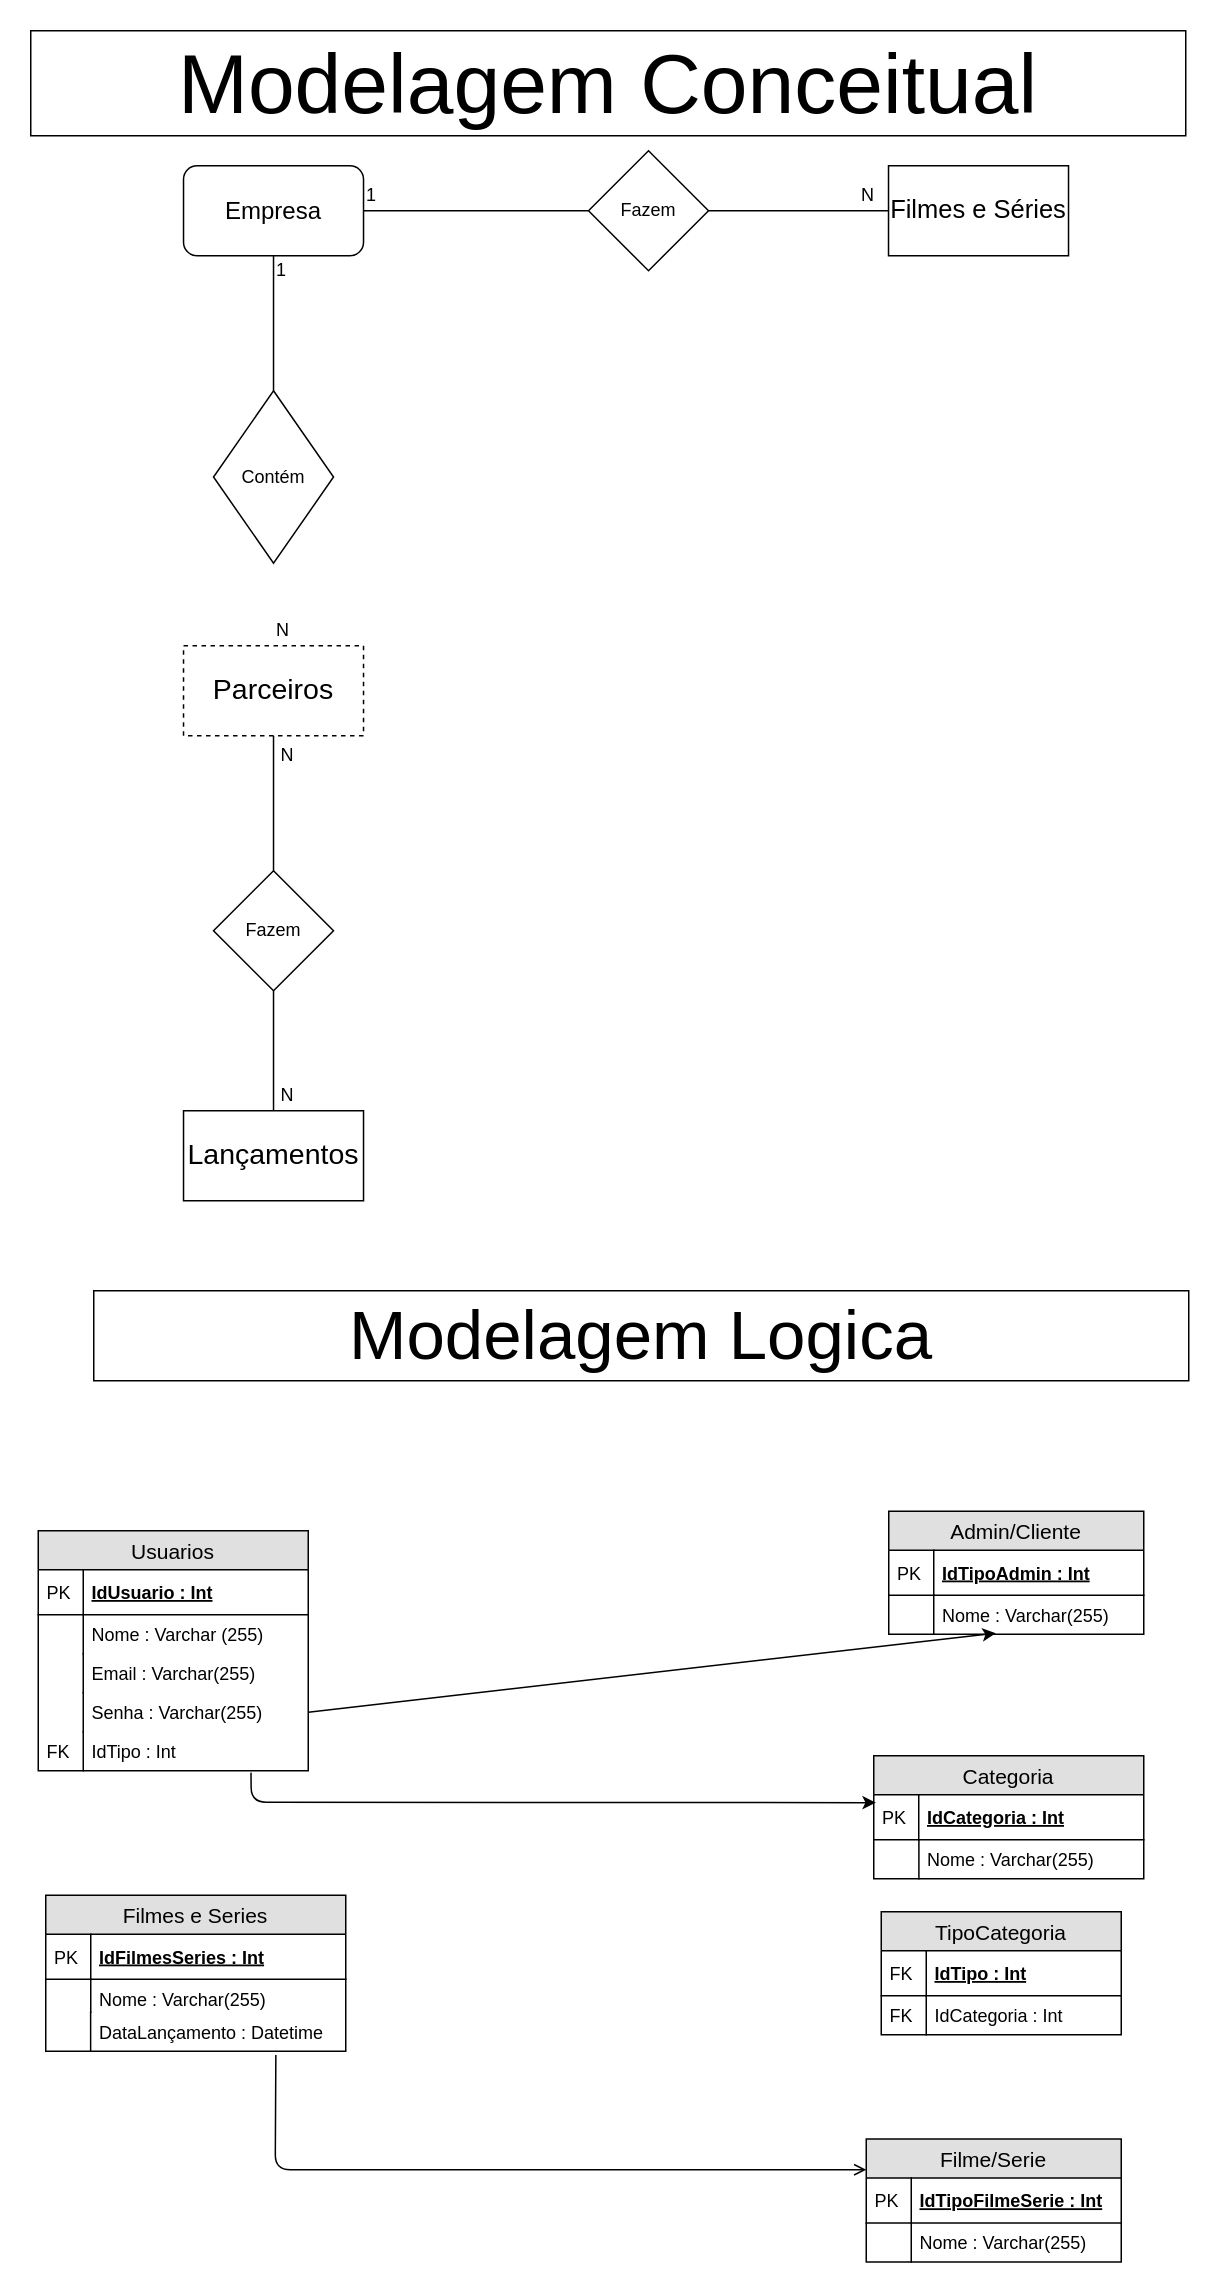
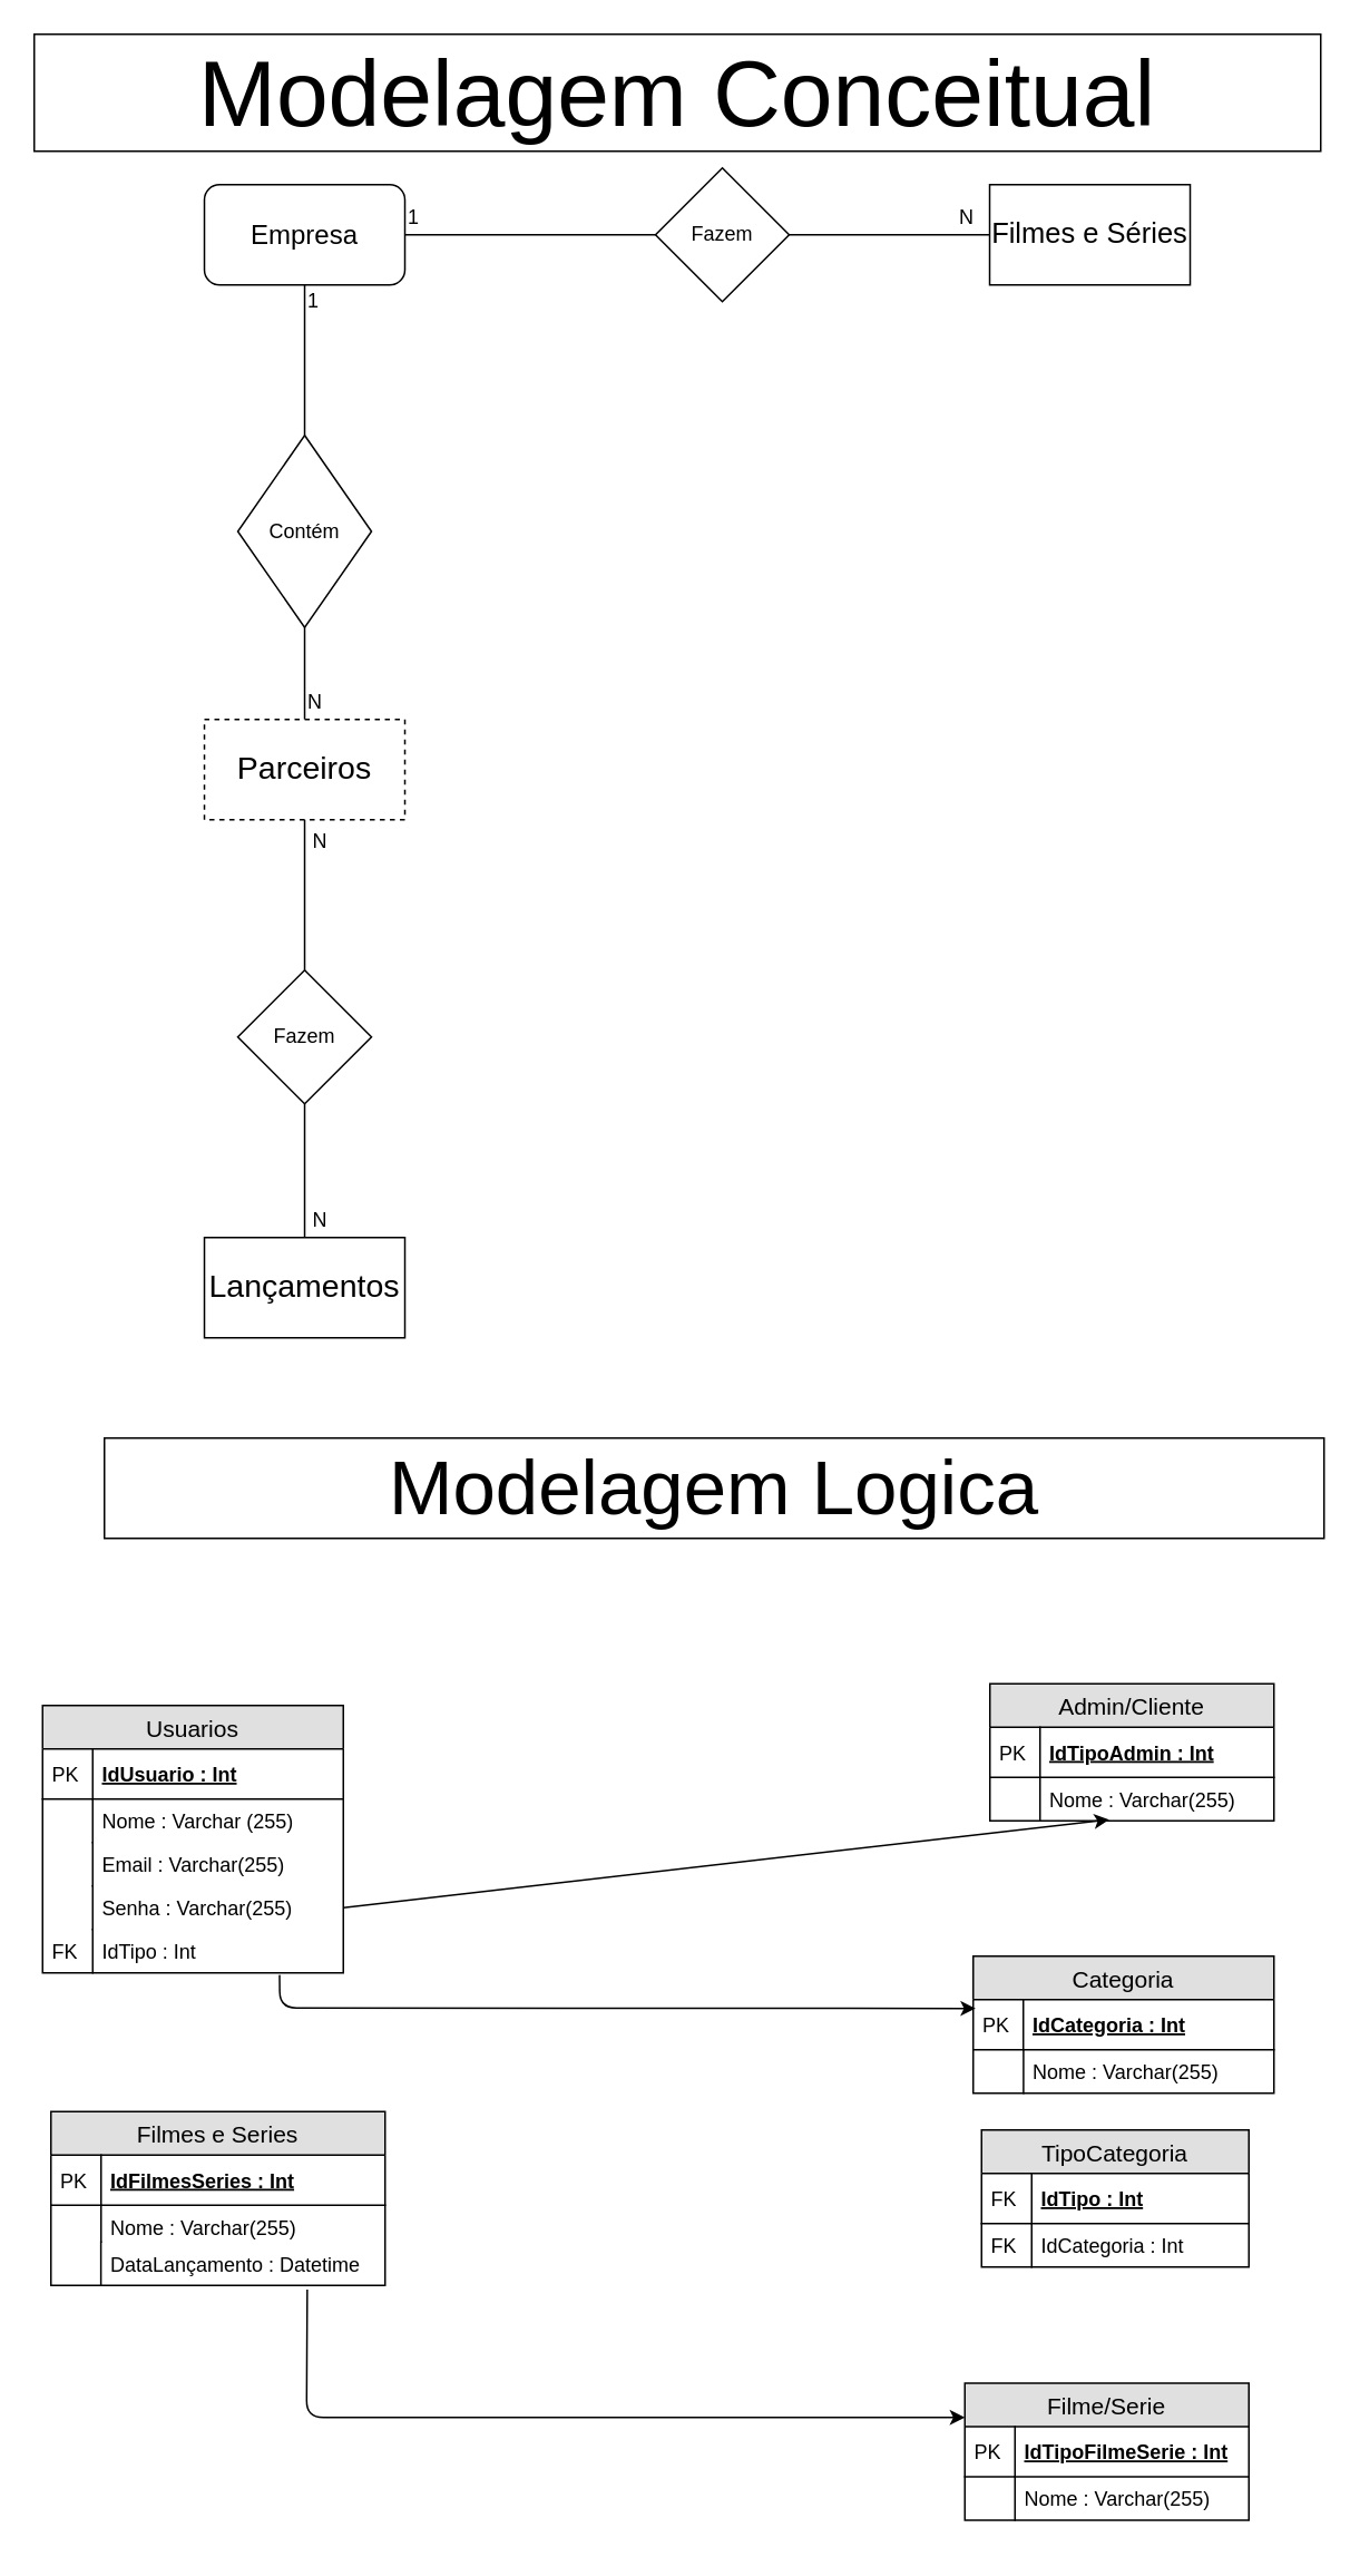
+ <mxCell id="6" value="" style="endArrow=none;html=1;entryX=0.5;entryY=1;entryDx=0;entryDy=0;exitX=0.5;exitY=0;exitDx=0;exitDy=0;" parent="1" source="7" target="4" edge="1"><mxGeometry width="50" height="50" relative="1" as="geometry"><mxPoint x="182" y="430" as="sourcePoint" /><mxPoint x="171.853" y="360" as="targetPoint" /></mxGeometry></mxCell>
- <mxCell id="61" value="" style="endArrow=open;html=1;entryX=0;entryY=0.25;entryDx=0;entryDy=0;exitX=0.767;exitY=1.095;exitDx=0;exitDy=0;exitPerimeter=0;" edge="1" parent="1" source="49" target="39"><mxGeometry width="50" height="50" relative="1" as="geometry"><mxPoint x="22" y="1580" as="sourcePoint" /><mxPoint x="72" y="1530" as="targetPoint" /><Array as="points"><mxPoint x="183" y="1446" /></Array></mxGeometry></mxCell>
+ <mxCell id="61" value="" style="endArrow=classic;html=1;entryX=0;entryY=0.25;entryDx=0;entryDy=0;exitX=0.767;exitY=1.095;exitDx=0;exitDy=0;exitPerimeter=0;" edge="1" parent="1" source="49" target="39"><mxGeometry width="50" height="50" relative="1" as="geometry"><mxPoint x="22" y="1580" as="sourcePoint" /><mxPoint x="72" y="1530" as="targetPoint" /><Array as="points"><mxPoint x="183" y="1446" /></Array></mxGeometry></mxCell>
